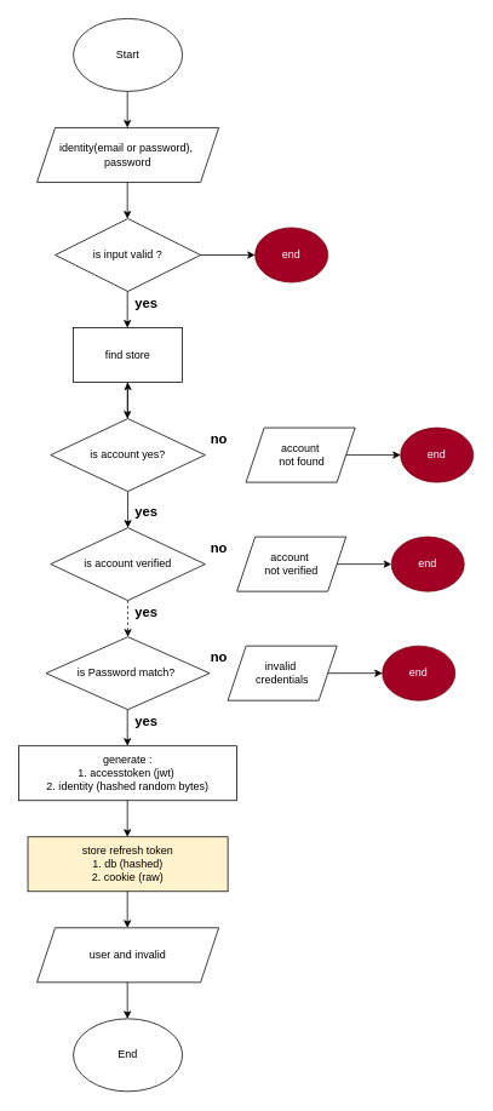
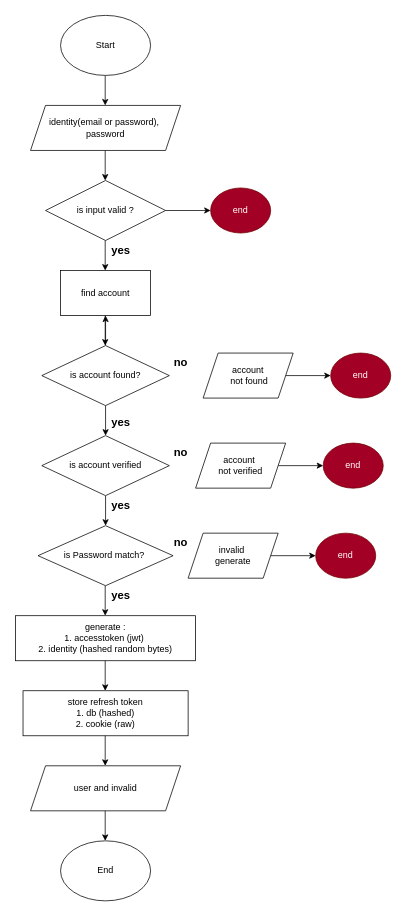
- <mxCell id="4" value="find store" style="rounded=0;whiteSpace=wrap;html=1;" parent="1" vertex="1"><mxGeometry x="80" y="360" width="120" height="60" as="geometry" /></mxCell>
+ <mxCell id="4" value="find account" style="rounded=0;whiteSpace=wrap;html=1;" parent="1" vertex="1"><mxGeometry x="80" y="360" width="120" height="60" as="geometry" /></mxCell>
- <mxCell id="21" value="is account yes?" style="rhombus;whiteSpace=wrap;html=1;" vertex="1" parent="1"><mxGeometry x="55" y="460" width="170" height="80" as="geometry" /></mxCell>
+ <mxCell id="21" value="is account found?" style="rhombus;whiteSpace=wrap;html=1;" vertex="1" parent="1"><mxGeometry x="55" y="460" width="170" height="80" as="geometry" /></mxCell>
- <mxCell id="26" value="" style="edgeStyle=none;html=1;dashed=1;" edge="1" parent="1" source="27" target="5"><mxGeometry relative="1" as="geometry" /></mxCell>
+ <mxCell id="26" value="" style="edgeStyle=none;html=1;" edge="1" parent="1" source="27" target="5"><mxGeometry relative="1" as="geometry" /></mxCell>
- <mxCell id="33" value="invalid&amp;nbsp;&lt;div&gt;credentials&lt;/div&gt;" style="shape=parallelogram;perimeter=parallelogramPerimeter;whiteSpace=wrap;html=1;fixedSize=1;" vertex="1" parent="1"><mxGeometry x="250" y="710" width="120" height="60" as="geometry" /></mxCell>
+ <mxCell id="33" value="invalid&amp;nbsp;&lt;div&gt;generate&lt;/div&gt;" style="shape=parallelogram;perimeter=parallelogramPerimeter;whiteSpace=wrap;html=1;fixedSize=1;" vertex="1" parent="1"><mxGeometry x="250" y="710" width="120" height="60" as="geometry" /></mxCell>
- <mxCell id="7" value="&lt;div&gt;&lt;br&gt;&lt;/div&gt;store refresh token&lt;div&gt;1. db (hashed)&lt;/div&gt;&lt;div&gt;2. cookie (raw)&lt;br&gt;&lt;div&gt;&lt;br&gt;&lt;/div&gt;&lt;/div&gt;" style="rounded=0;whiteSpace=wrap;html=1;fillColor=#fff2cc;" parent="1" vertex="1"><mxGeometry x="30" y="920" width="220" height="60" as="geometry" /></mxCell>
+ <mxCell id="7" value="&lt;div&gt;&lt;br&gt;&lt;/div&gt;store refresh token&lt;div&gt;1. db (hashed)&lt;/div&gt;&lt;div&gt;2. cookie (raw)&lt;br&gt;&lt;div&gt;&lt;br&gt;&lt;/div&gt;&lt;/div&gt;" style="rounded=0;whiteSpace=wrap;html=1;" parent="1" vertex="1"><mxGeometry x="30" y="920" width="220" height="60" as="geometry" /></mxCell>
